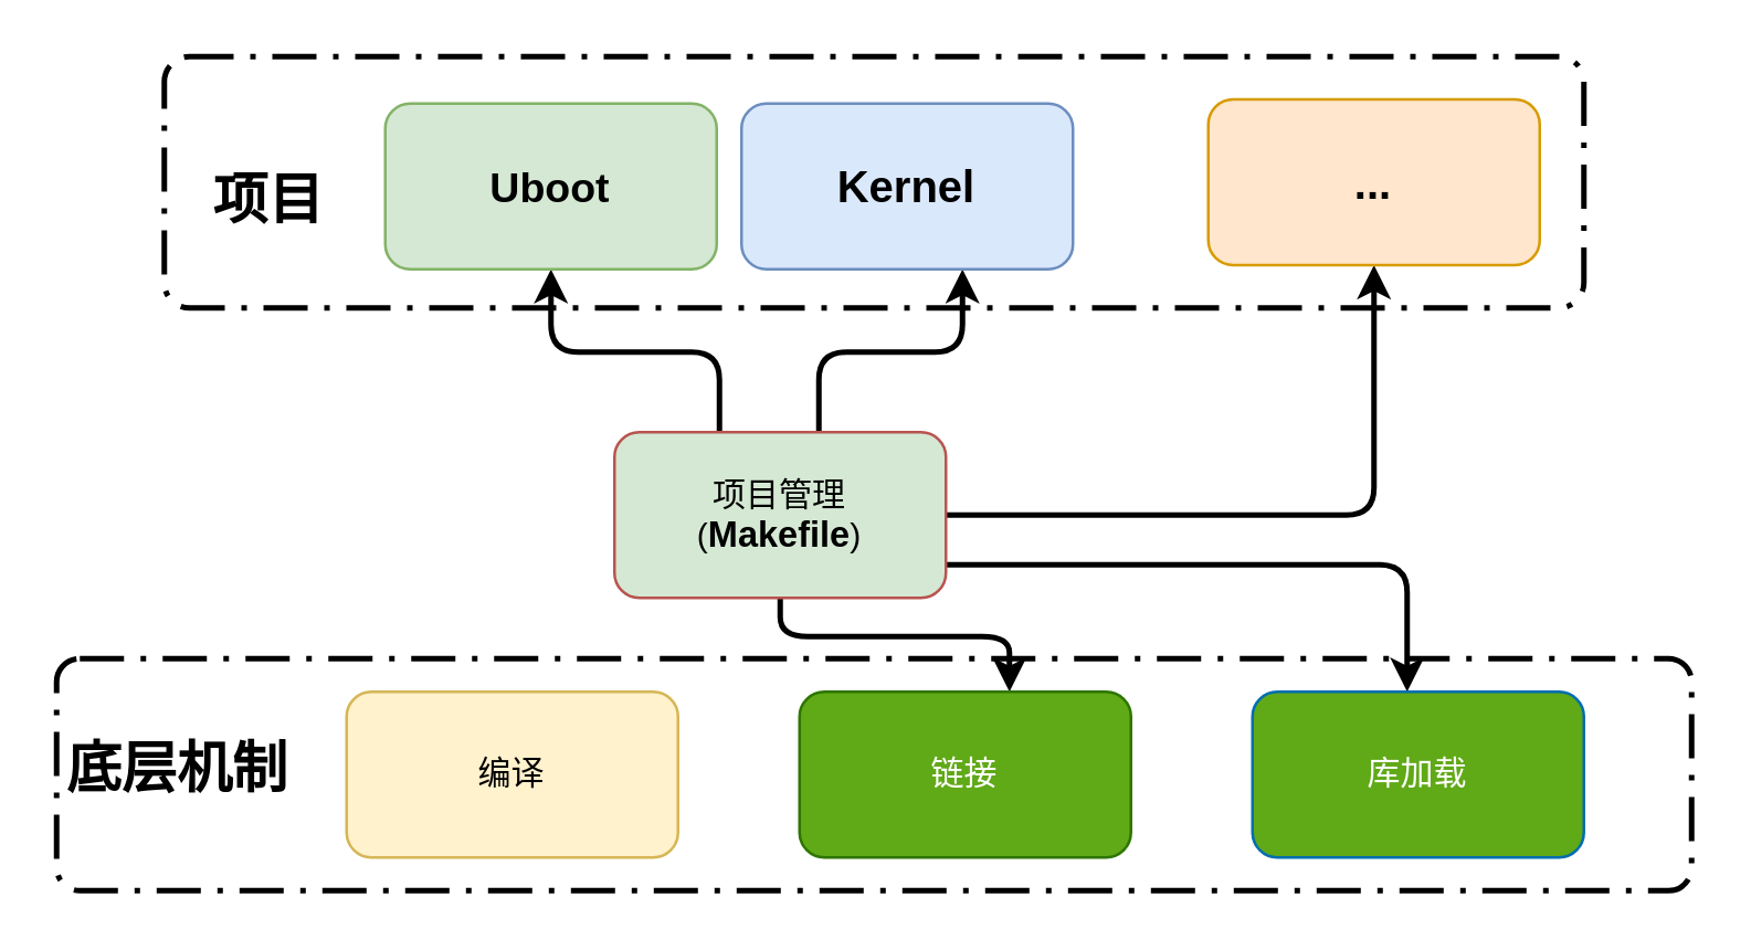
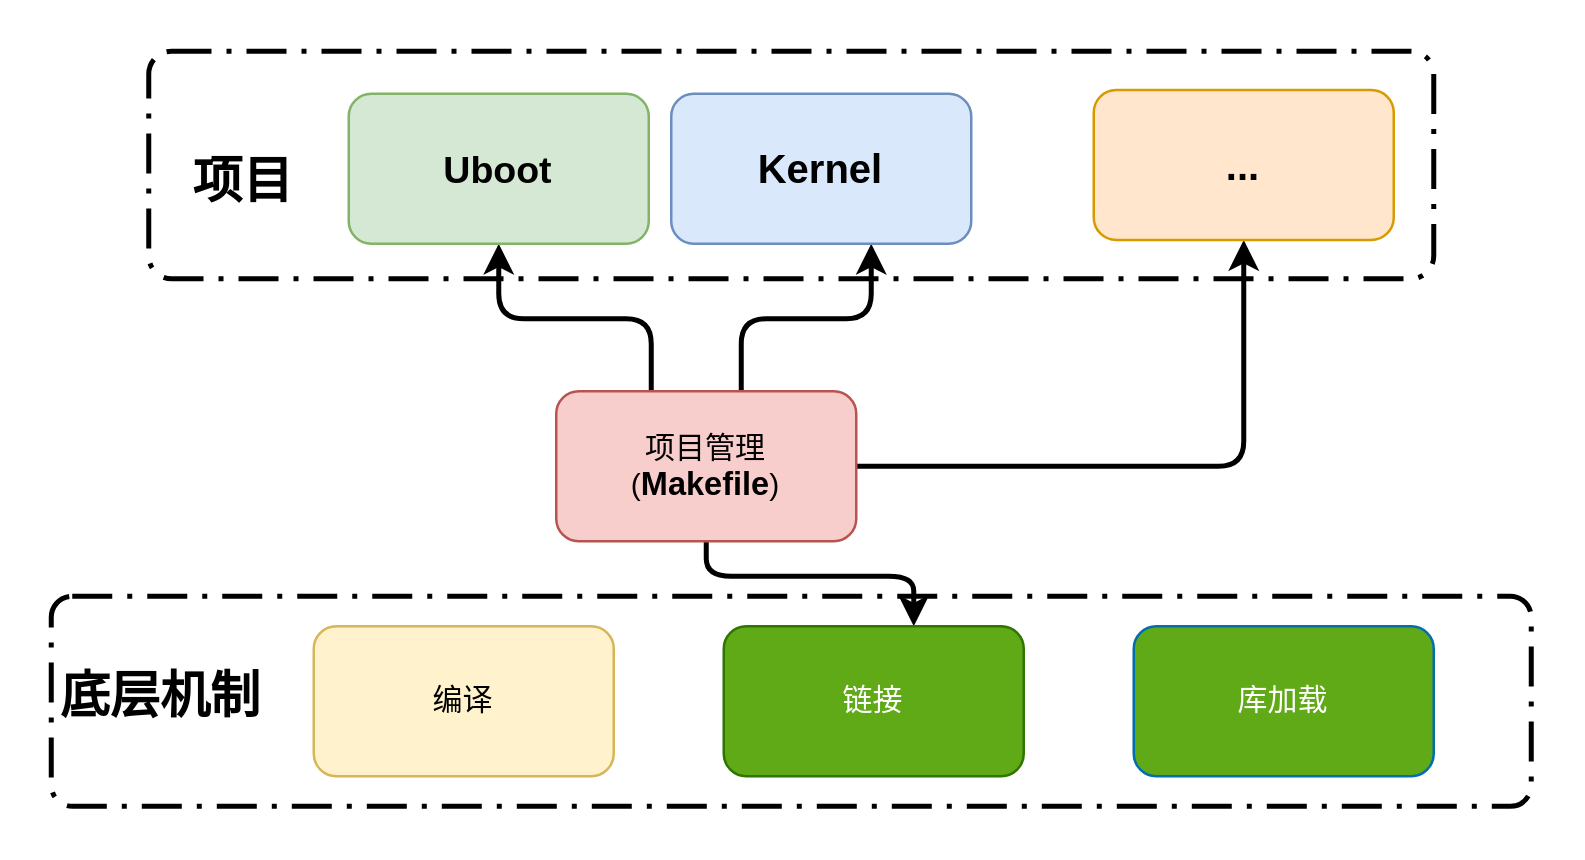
- <mxCell id="9" value="项目管理&lt;br&gt;(&lt;b&gt;&lt;font style=&quot;font-size: 13px&quot;&gt;Makefile&lt;/font&gt;&lt;/b&gt;)" style="rounded=1;whiteSpace=wrap;html=1;fillColor=#d5e8d4;strokeColor=#b85450;" vertex="1" parent="1"><mxGeometry x="222" y="156" width="120" height="60" as="geometry" /></mxCell>
+ <mxCell id="9" value="项目管理&lt;br&gt;(&lt;b&gt;&lt;font style=&quot;font-size: 13px&quot;&gt;Makefile&lt;/font&gt;&lt;/b&gt;)" style="rounded=1;whiteSpace=wrap;html=1;fillColor=#f8cecc;strokeColor=#b85450;" vertex="1" parent="1"><mxGeometry x="222" y="156" width="120" height="60" as="geometry" /></mxCell>
- <mxCell id="8" style="edgeStyle=orthogonalEdgeStyle;rounded=1;orthogonalLoop=1;jettySize=auto;html=1;strokeWidth=2;" edge="1" parent="1" source="9" target="16"><mxGeometry relative="1" as="geometry"><Array as="points"><mxPoint x="509" y="204" /></Array></mxGeometry></mxCell>
